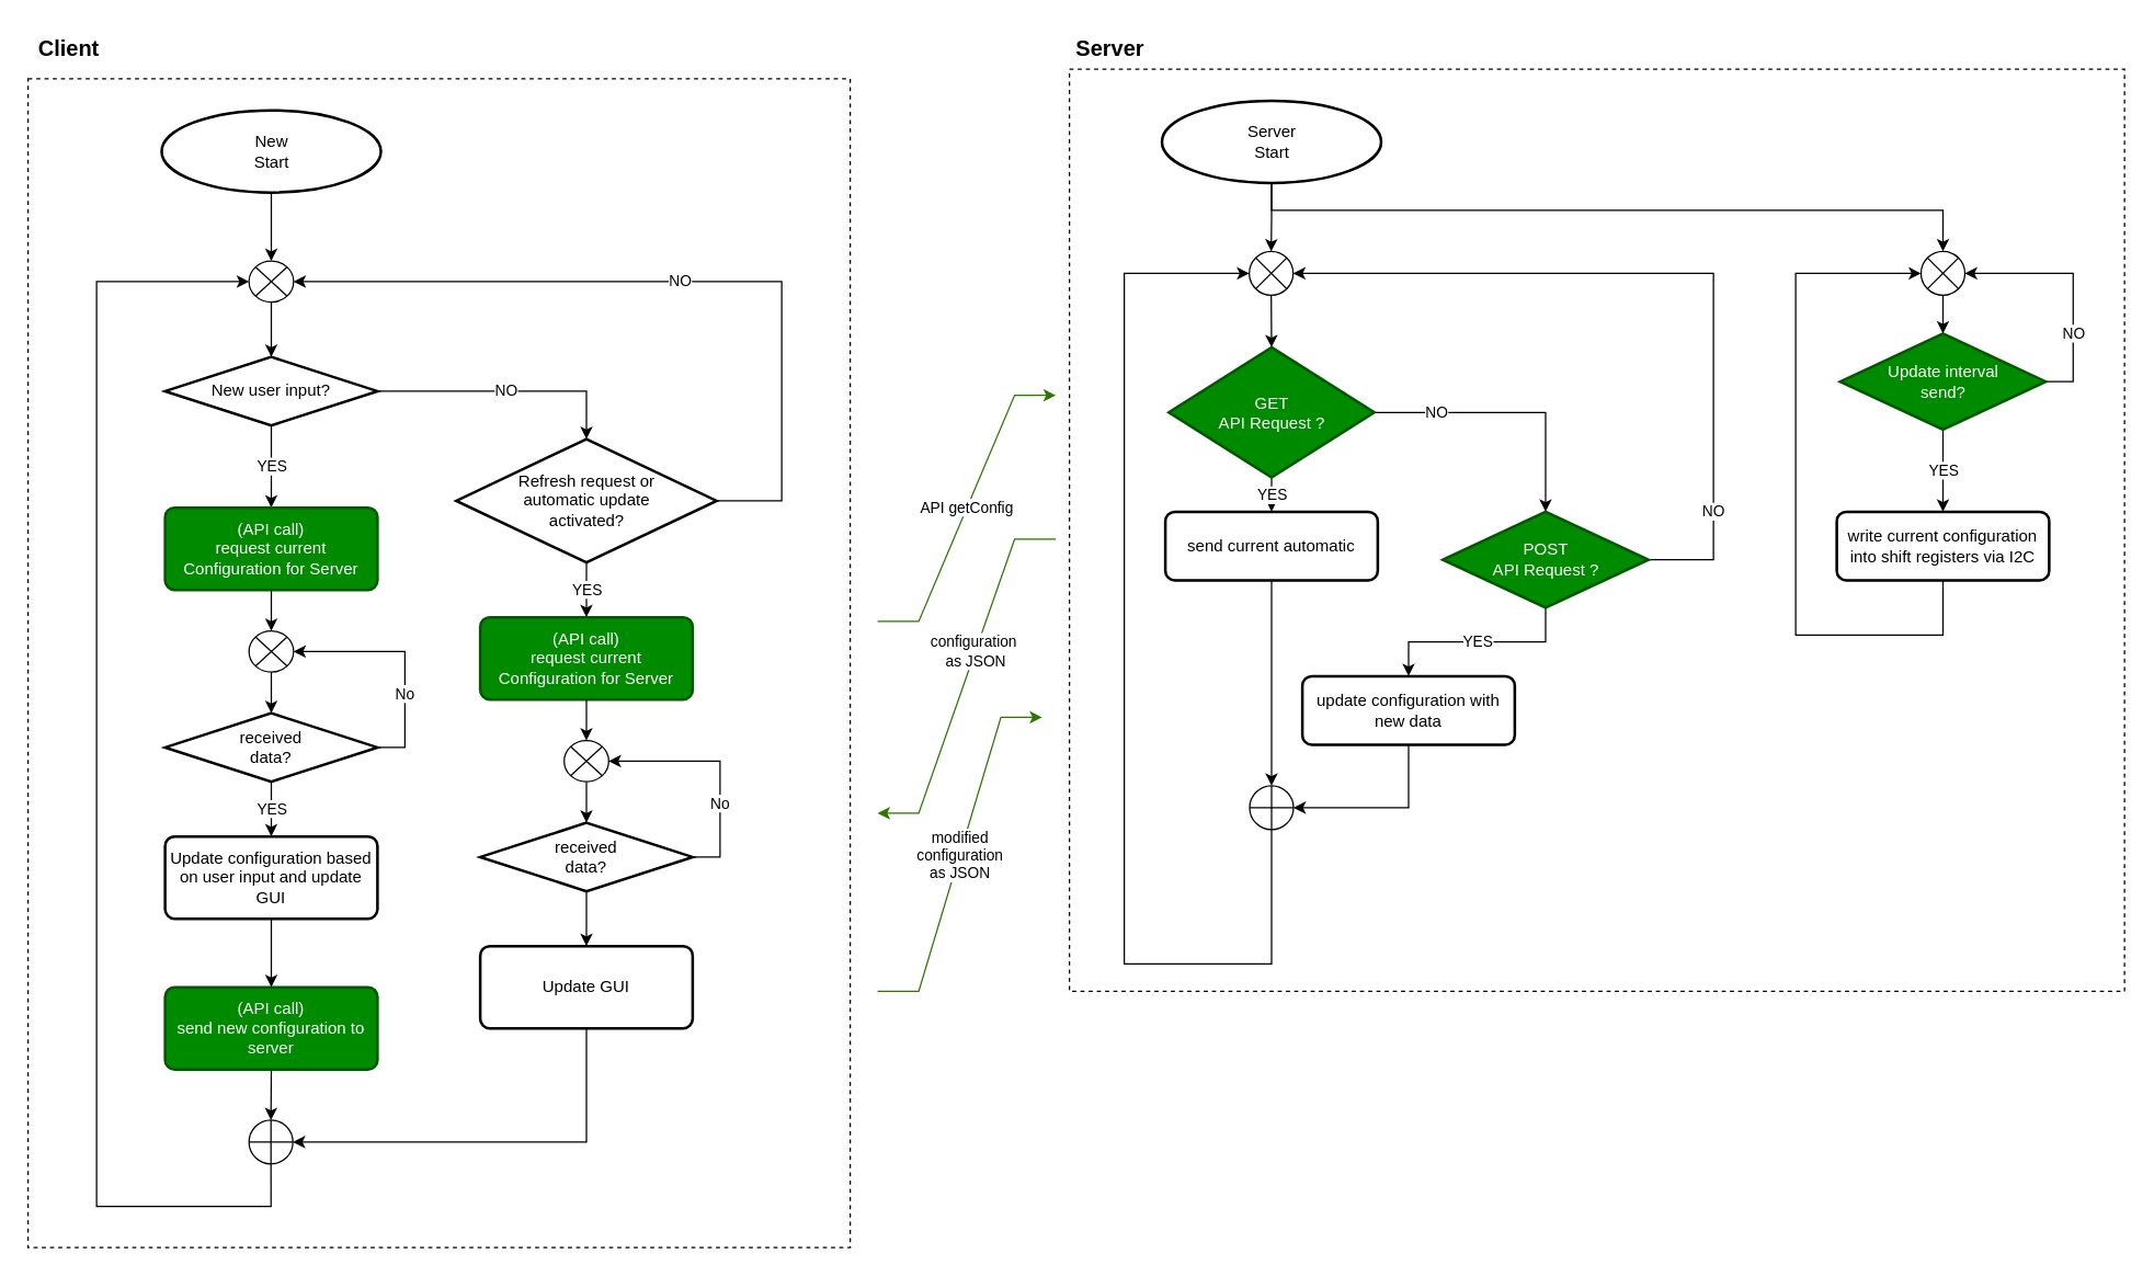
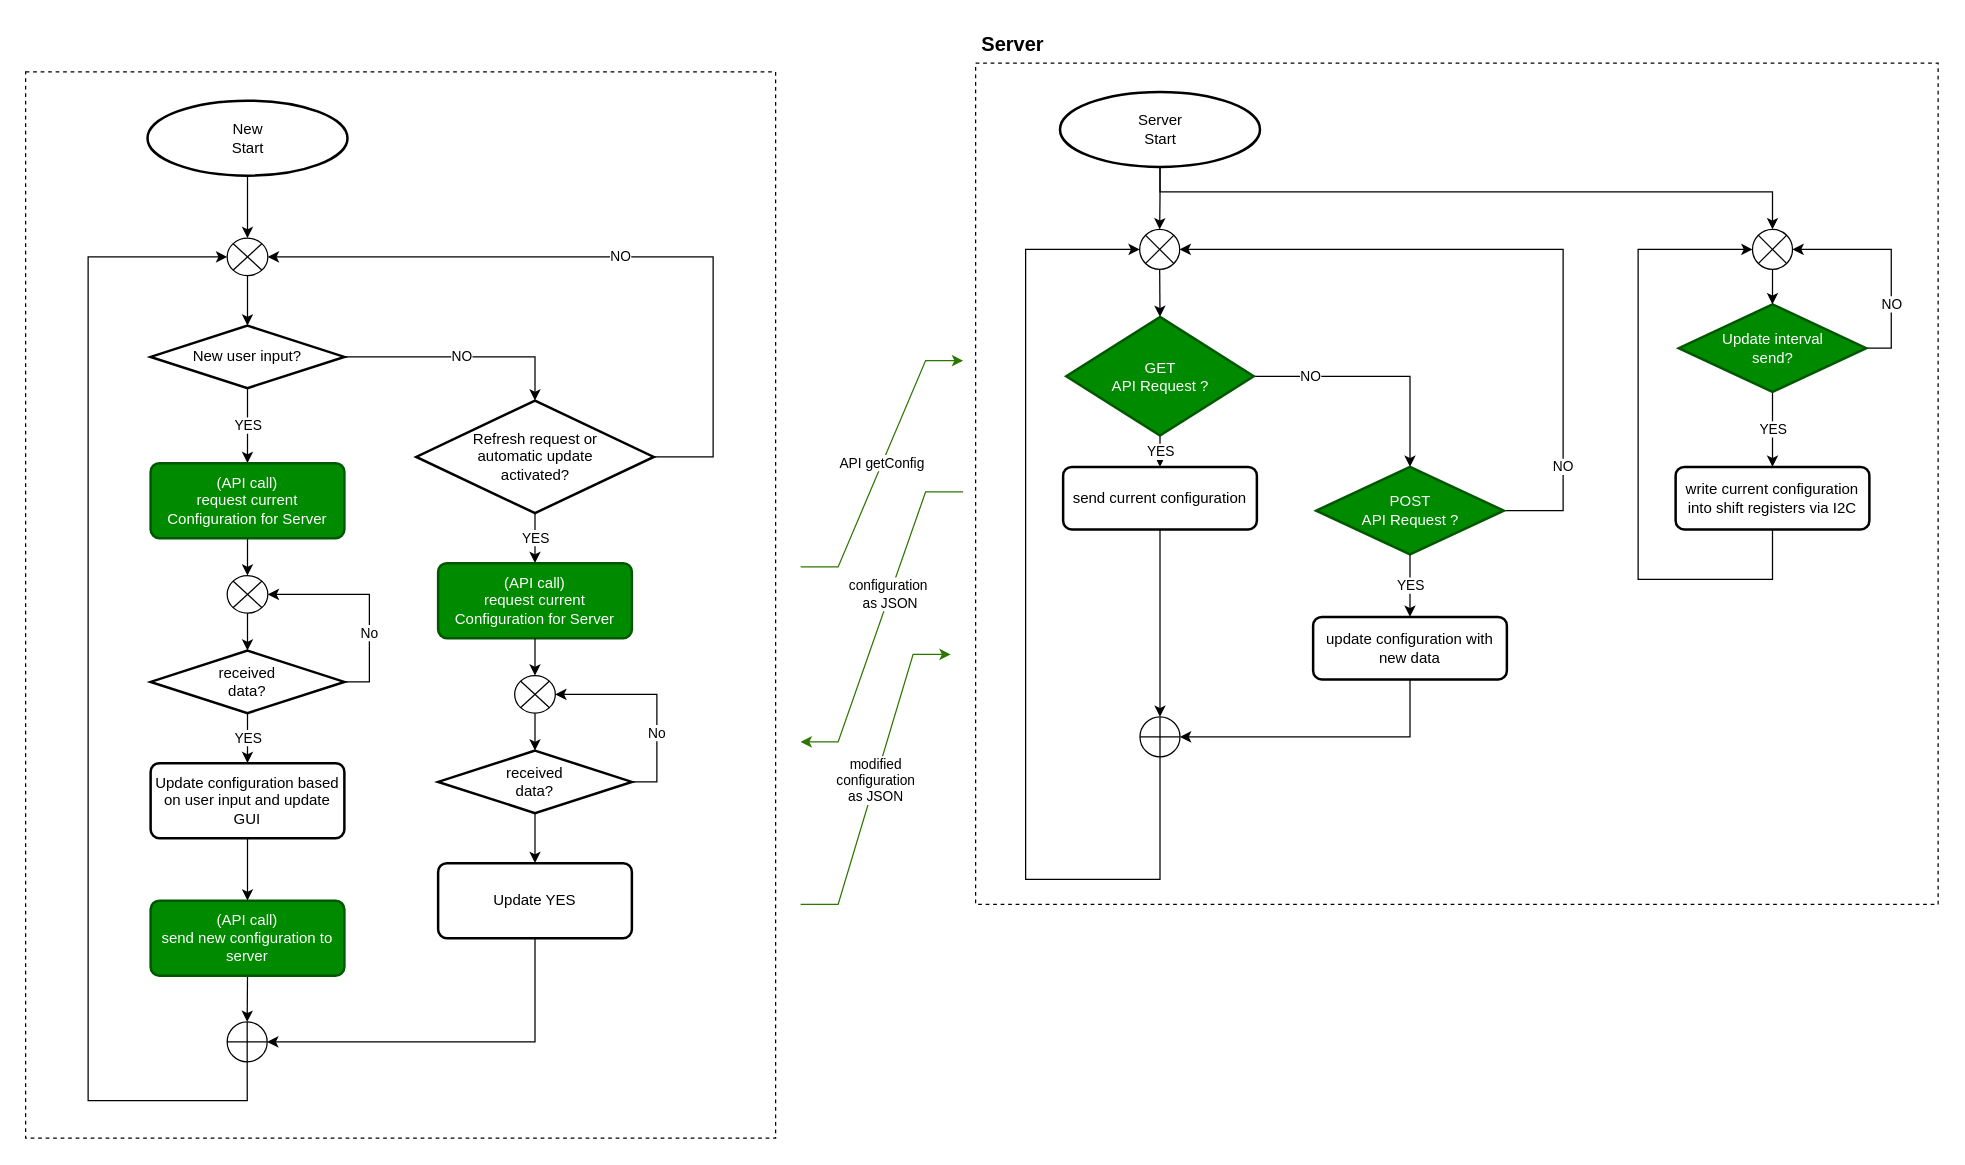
- <mxCell id="42" value="Client" style="text;html=1;strokeColor=none;fillColor=none;align=center;verticalAlign=middle;whiteSpace=wrap;rounded=0;fontStyle=1;fontSize=16;" vertex="1" parent="1"><mxGeometry x="20" y="20" width="60" height="30" as="geometry" /></mxCell>
- <mxCell id="32" value="send current automatic" style="rounded=1;whiteSpace=wrap;html=1;absoluteArcSize=1;arcSize=14;strokeWidth=2;" vertex="1" parent="1"><mxGeometry x="850" y="373" width="155" height="50" as="geometry" /></mxCell>
+ <mxCell id="32" value="send current configuration" style="rounded=1;whiteSpace=wrap;html=1;absoluteArcSize=1;arcSize=14;strokeWidth=2;" vertex="1" parent="1"><mxGeometry x="850" y="373" width="155" height="50" as="geometry" /></mxCell>
- <mxCell id="37" value="update configuration with new data" style="rounded=1;whiteSpace=wrap;html=1;absoluteArcSize=1;arcSize=14;strokeWidth=2;" vertex="1" parent="1"><mxGeometry x="950" y="493" width="155" height="50" as="geometry" /></mxCell>
+ <mxCell id="37" value="update configuration with new data" style="rounded=1;whiteSpace=wrap;html=1;absoluteArcSize=1;arcSize=14;strokeWidth=2;" vertex="1" parent="1"><mxGeometry x="1050" y="493" width="155" height="50" as="geometry" /></mxCell>
- <mxCell id="63" value="Update GUI" style="rounded=1;whiteSpace=wrap;html=1;absoluteArcSize=1;arcSize=14;strokeWidth=2;" vertex="1" parent="1"><mxGeometry x="350" y="690" width="155" height="60" as="geometry" /></mxCell>
+ <mxCell id="63" value="Update YES" style="rounded=1;whiteSpace=wrap;html=1;absoluteArcSize=1;arcSize=14;strokeWidth=2;" vertex="1" parent="1"><mxGeometry x="350" y="690" width="155" height="60" as="geometry" /></mxCell>
